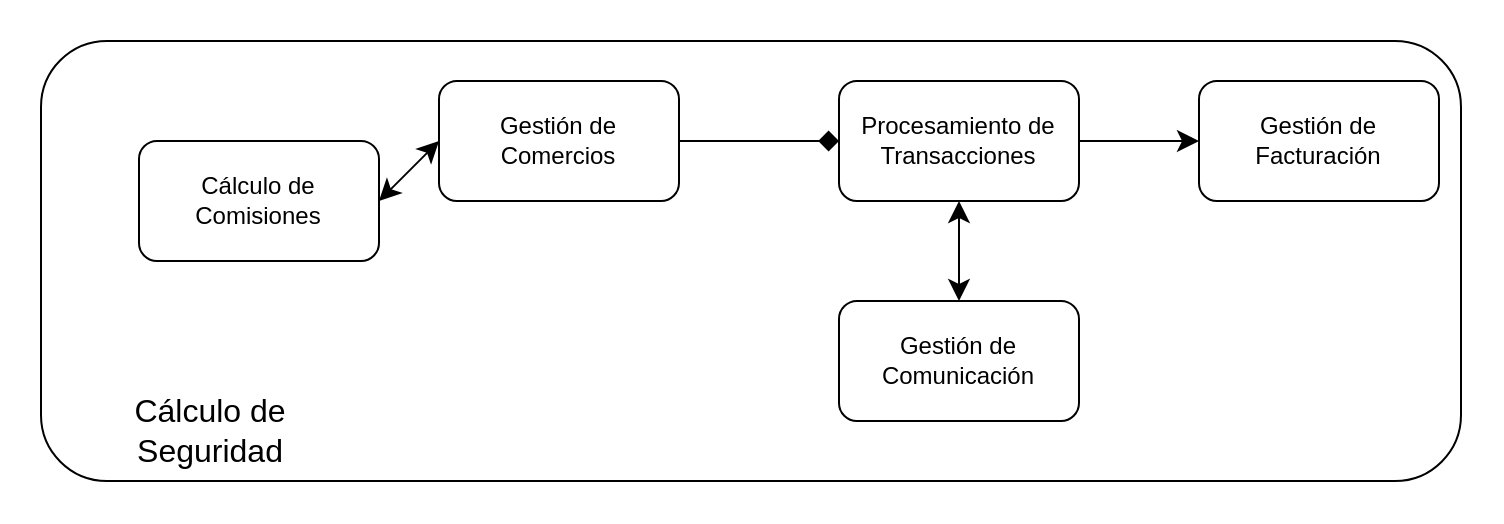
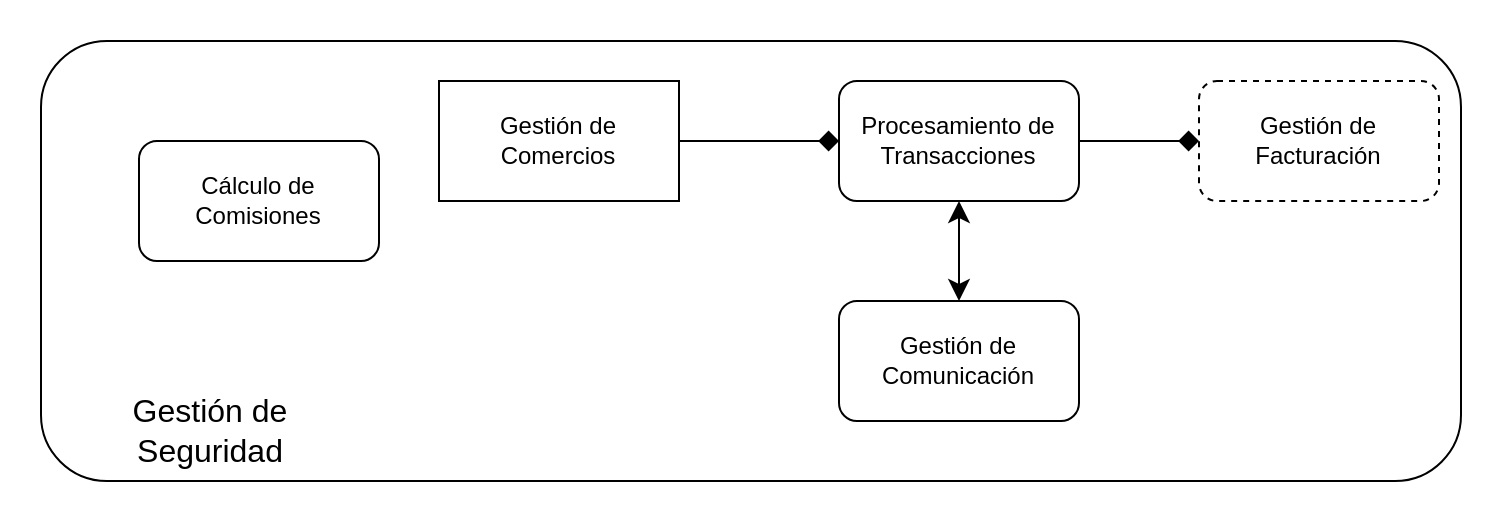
- <mxCell id="4" value="Gestión de Comercios" style="rounded=1;whiteSpace=wrap;html=1;" vertex="1" parent="1"><mxGeometry x="219" y="40" width="120" height="60" as="geometry" /></mxCell>
+ <mxCell id="4" value="Gestión de Comercios" style="whiteSpace=wrap;html=1;rounded=0;" vertex="1" parent="1"><mxGeometry x="219" y="40" width="120" height="60" as="geometry" /></mxCell>
- <mxCell id="5" style="edgeStyle=none;curved=1;rounded=0;orthogonalLoop=1;jettySize=auto;html=1;exitX=1;exitY=0.5;exitDx=0;exitDy=0;fontSize=12;startSize=8;endSize=8;" edge="1" parent="1" source="6" target="7"><mxGeometry relative="1" as="geometry" /></mxCell>
+ <mxCell id="5" style="edgeStyle=none;curved=1;rounded=0;orthogonalLoop=1;jettySize=auto;html=1;exitX=1;exitY=0.5;exitDx=0;exitDy=0;fontSize=12;startSize=8;endSize=8;endArrow=diamond;" edge="1" parent="1" source="6" target="7"><mxGeometry relative="1" as="geometry" /></mxCell>
- <mxCell id="7" value="Gestión de Facturación" style="rounded=1;whiteSpace=wrap;html=1;" vertex="1" parent="1"><mxGeometry x="599" y="40" width="120" height="60" as="geometry" /></mxCell>
+ <mxCell id="7" value="Gestión de Facturación" style="rounded=1;whiteSpace=wrap;html=1;dashed=1;" vertex="1" parent="1"><mxGeometry x="599" y="40" width="120" height="60" as="geometry" /></mxCell>
- <mxCell id="11" value="" style="endArrow=classic;startArrow=classic;html=1;rounded=0;fontSize=12;startSize=8;endSize=8;curved=1;exitX=1;exitY=0.5;exitDx=0;exitDy=0;entryX=0;entryY=0.5;entryDx=0;entryDy=0;" edge="1" parent="1" source="8" target="4"><mxGeometry width="50" height="50" relative="1" as="geometry"><mxPoint x="29" y="220" as="sourcePoint" /><mxPoint x="79" y="170" as="targetPoint" /></mxGeometry></mxCell>
- <mxCell id="12" value="Cálculo de Seguridad" style="text;strokeColor=none;fillColor=none;html=1;align=center;verticalAlign=middle;whiteSpace=wrap;rounded=0;fontSize=16;" vertex="1" parent="1"><mxGeometry x="40" y="200" width="130" height="30" as="geometry" /></mxCell>
+ <mxCell id="12" value="Gestión de Seguridad" style="text;strokeColor=none;fillColor=none;html=1;align=center;verticalAlign=middle;whiteSpace=wrap;rounded=0;fontSize=16;" vertex="1" parent="1"><mxGeometry x="40" y="200" width="130" height="30" as="geometry" /></mxCell>
